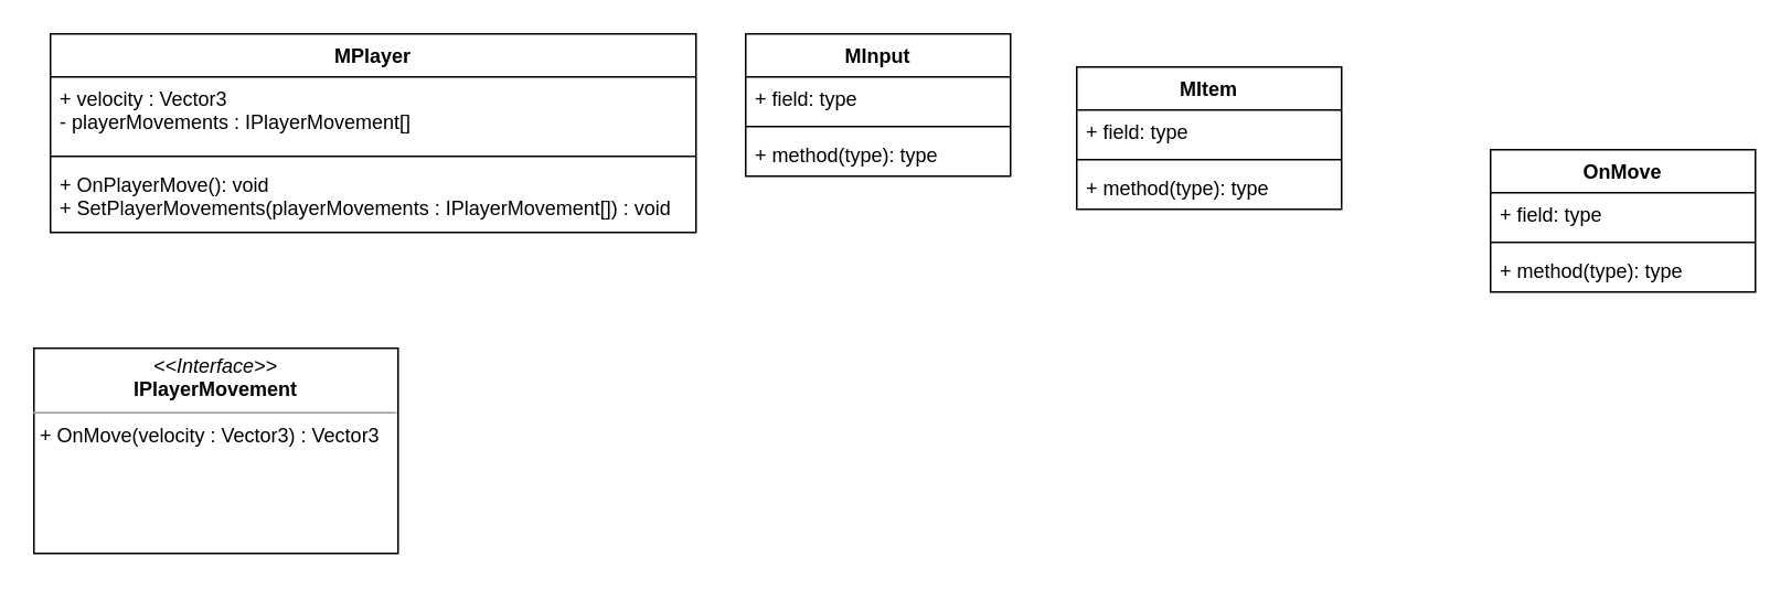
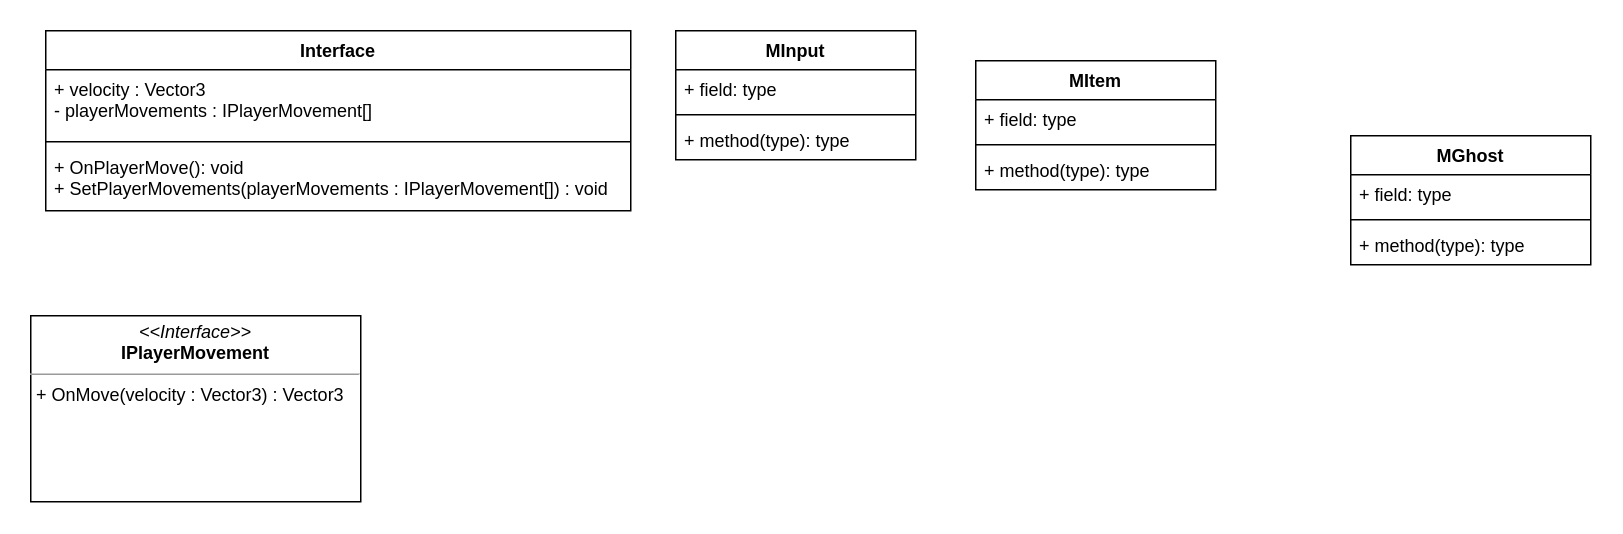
- <mxCell id="2" value="MPlayer" style="swimlane;fontStyle=1;align=center;verticalAlign=top;childLayout=stackLayout;horizontal=1;startSize=26;horizontalStack=0;resizeParent=1;resizeParentMax=0;resizeLast=0;collapsible=1;marginBottom=0;whiteSpace=wrap;html=1;" vertex="1" parent="1"><mxGeometry x="30" y="20" width="390" height="120" as="geometry"><mxRectangle x="40" y="40" width="80" height="30" as="alternateBounds" /></mxGeometry></mxCell>
+ <mxCell id="2" value="Interface" style="swimlane;fontStyle=1;align=center;verticalAlign=top;childLayout=stackLayout;horizontal=1;startSize=26;horizontalStack=0;resizeParent=1;resizeParentMax=0;resizeLast=0;collapsible=1;marginBottom=0;whiteSpace=wrap;html=1;" vertex="1" parent="1"><mxGeometry x="30" y="20" width="390" height="120" as="geometry"><mxRectangle x="40" y="40" width="80" height="30" as="alternateBounds" /></mxGeometry></mxCell>
- <mxCell id="15" value="OnMove" style="swimlane;fontStyle=1;align=center;verticalAlign=top;childLayout=stackLayout;horizontal=1;startSize=26;horizontalStack=0;resizeParent=1;resizeParentMax=0;resizeLast=0;collapsible=1;marginBottom=0;whiteSpace=wrap;html=1;" vertex="1" parent="1"><mxGeometry x="900" y="90" width="160" height="86" as="geometry" /></mxCell>
+ <mxCell id="15" value="MGhost" style="swimlane;fontStyle=1;align=center;verticalAlign=top;childLayout=stackLayout;horizontal=1;startSize=26;horizontalStack=0;resizeParent=1;resizeParentMax=0;resizeLast=0;collapsible=1;marginBottom=0;whiteSpace=wrap;html=1;" vertex="1" parent="1"><mxGeometry x="900" y="90" width="160" height="86" as="geometry" /></mxCell>
